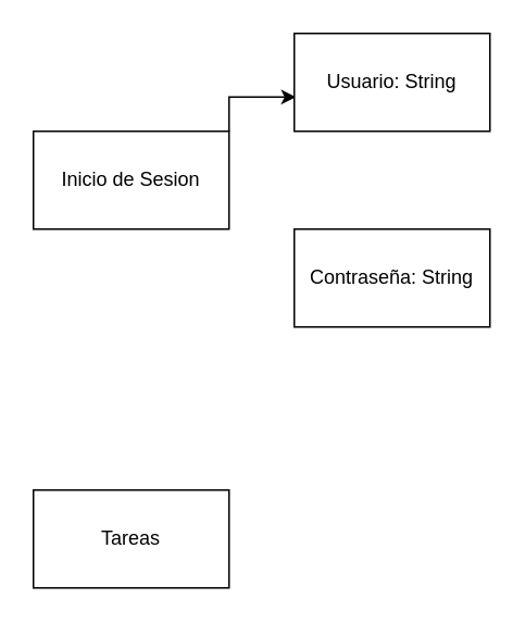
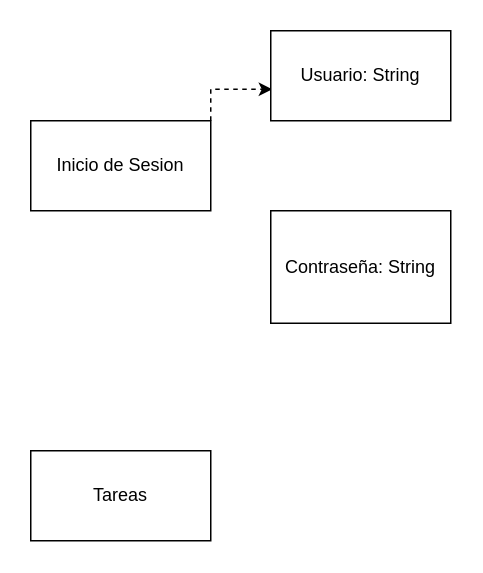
- <mxCell id="2" style="edgeStyle=orthogonalEdgeStyle;rounded=0;orthogonalLoop=1;jettySize=auto;html=1;exitX=1;exitY=0;exitDx=0;exitDy=0;entryX=0.008;entryY=0.65;entryDx=0;entryDy=0;entryPerimeter=0;" parent="1" source="3" target="4" edge="1"><mxGeometry relative="1" as="geometry" /></mxCell>
+ <mxCell id="2" style="edgeStyle=orthogonalEdgeStyle;rounded=0;orthogonalLoop=1;jettySize=auto;html=1;exitX=1;exitY=0;exitDx=0;exitDy=0;entryX=0.008;entryY=0.65;entryDx=0;entryDy=0;entryPerimeter=0;dashed=1;" parent="1" source="3" target="4" edge="1"><mxGeometry relative="1" as="geometry" /></mxCell>
- <mxCell id="5" value="Contraseña: String" style="rounded=0;whiteSpace=wrap;html=1;" parent="1" vertex="1"><mxGeometry x="180" y="140" width="120" height="60" as="geometry" /></mxCell>
+ <mxCell id="5" value="Contraseña: String" style="rounded=0;whiteSpace=wrap;html=1;" parent="1" vertex="1"><mxGeometry x="180" y="140" width="120" height="75" as="geometry" /></mxCell>
